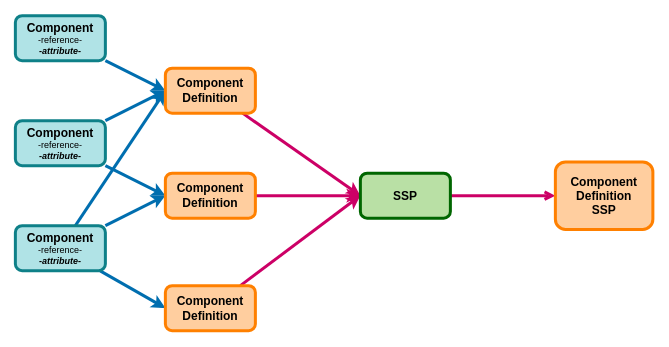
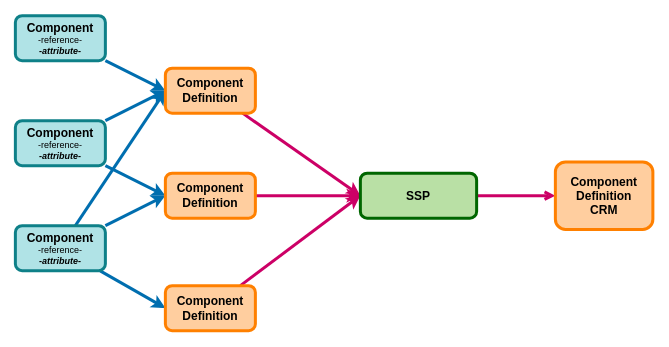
- <mxCell id="18" value="&lt;span style=&quot;font-size: 16px&quot;&gt;&lt;b&gt;SSP&lt;/b&gt;&lt;/span&gt;" style="rounded=1;whiteSpace=wrap;html=1;fillColor=#B9E0A5;strokeColor=#006600;strokeWidth=4;fontColor=#000000;" parent="1" vertex="1"><mxGeometry x="480" y="230" width="120" height="60" as="geometry" /></mxCell>
+ <mxCell id="18" value="&lt;span style=&quot;font-size: 16px&quot;&gt;&lt;b&gt;SSP&lt;/b&gt;&lt;/span&gt;" style="rounded=1;whiteSpace=wrap;html=1;fillColor=#B9E0A5;strokeColor=#006600;strokeWidth=4;fontColor=#000000;" parent="1" vertex="1"><mxGeometry x="480" y="230" width="155" height="60" as="geometry" /></mxCell>
- <mxCell id="19" value="&lt;span style=&quot;font-size: 16px;&quot;&gt;&lt;b&gt;Component&lt;br&gt;Definition&lt;br&gt;SSP&lt;br&gt;&lt;/b&gt;&lt;/span&gt;" style="rounded=1;whiteSpace=wrap;html=1;fillColor=#FFCE9F;strokeColor=#FF8000;strokeWidth=4;fontColor=#000000;" parent="1" vertex="1"><mxGeometry x="740" y="215" width="130" height="90" as="geometry" /></mxCell>
+ <mxCell id="19" value="&lt;span style=&quot;font-size: 16px;&quot;&gt;&lt;b&gt;Component&lt;br&gt;Definition&lt;br&gt;CRM&lt;br&gt;&lt;/b&gt;&lt;/span&gt;" style="rounded=1;whiteSpace=wrap;html=1;fillColor=#FFCE9F;strokeColor=#FF8000;strokeWidth=4;fontColor=#000000;" parent="1" vertex="1"><mxGeometry x="740" y="215" width="130" height="90" as="geometry" /></mxCell>
